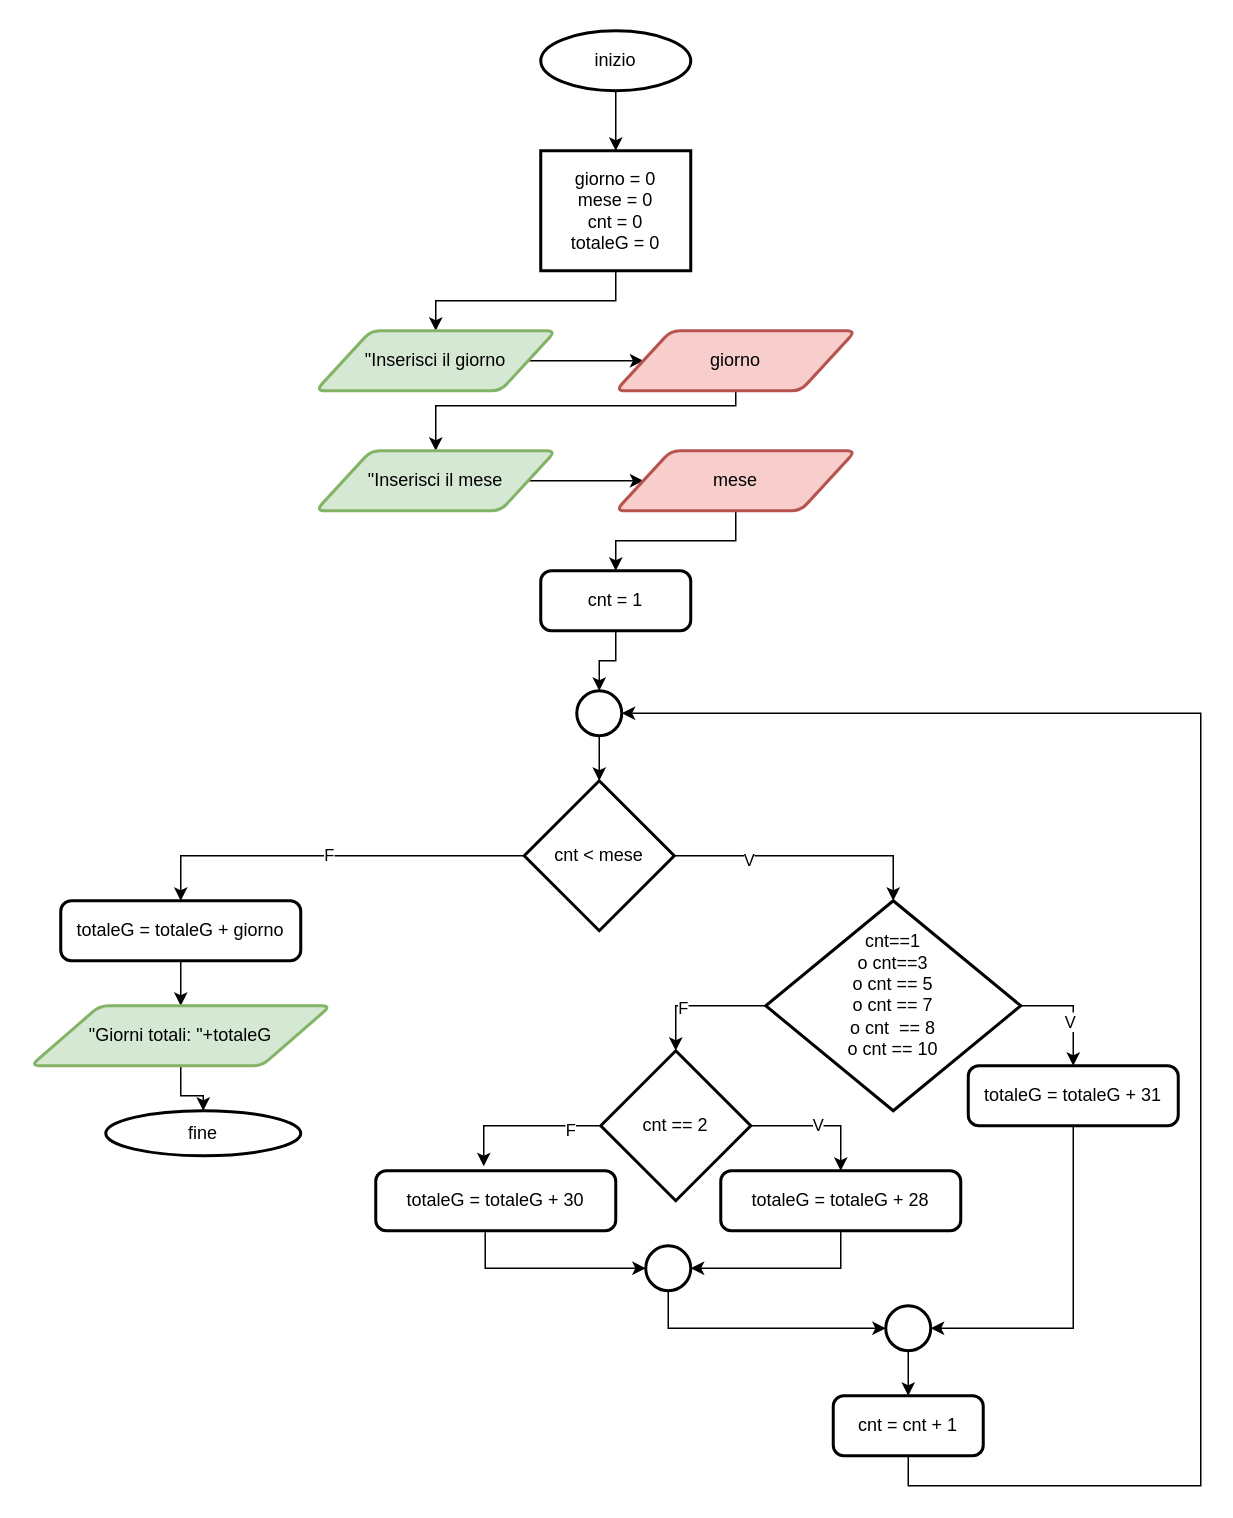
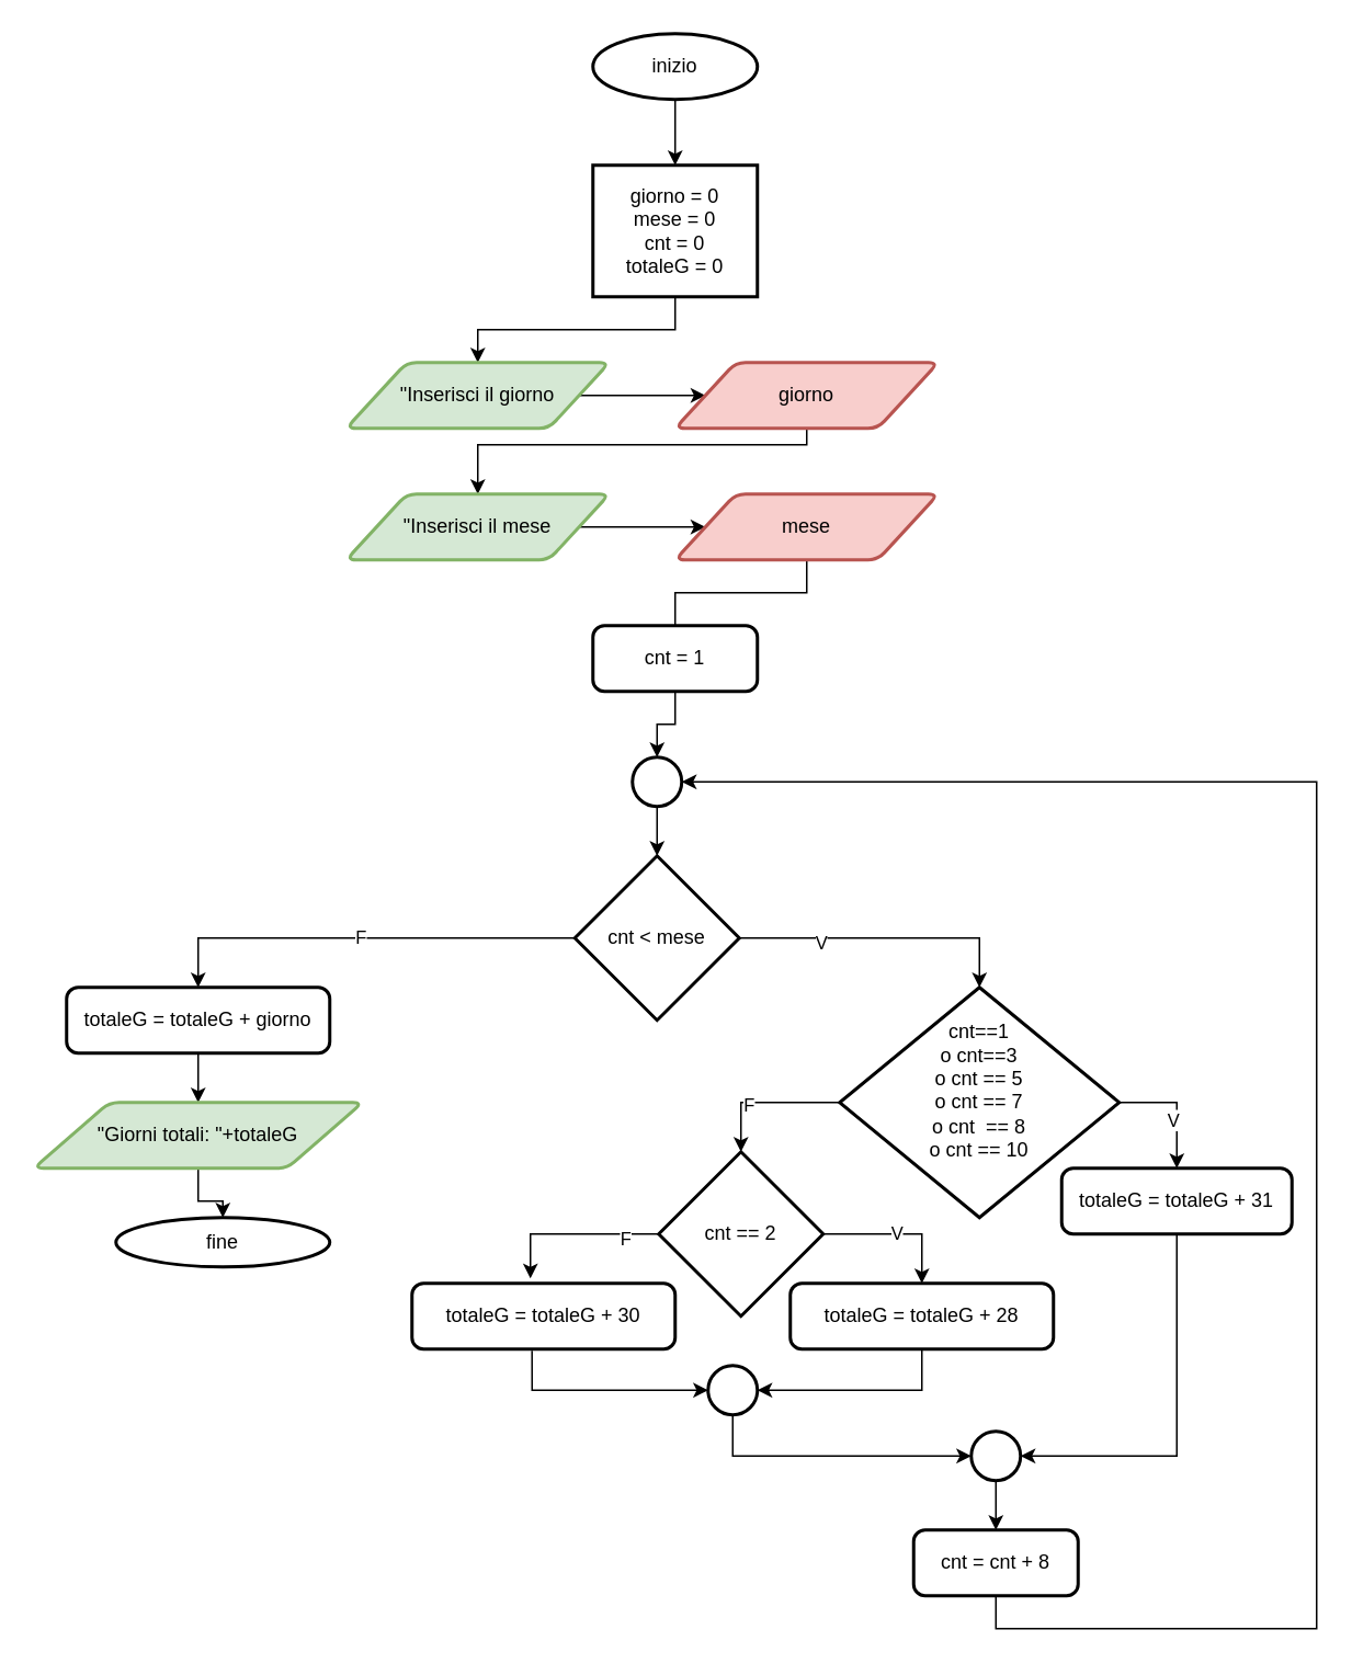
- <mxCell id="12" style="edgeStyle=orthogonalEdgeStyle;rounded=0;orthogonalLoop=1;jettySize=auto;html=1;entryX=0.5;entryY=0;entryDx=0;entryDy=0;" parent="1" source="13" target="15" edge="1"><mxGeometry relative="1" as="geometry" /></mxCell>
+ <mxCell id="12" style="edgeStyle=orthogonalEdgeStyle;rounded=0;orthogonalLoop=1;jettySize=auto;html=1;entryX=0.5;entryY=0;entryDx=0;entryDy=0;endArrow=none;" parent="1" source="13" target="15" edge="1"><mxGeometry relative="1" as="geometry" /></mxCell>
- <mxCell id="40" value="cnt = cnt + 1" style="rounded=1;whiteSpace=wrap;html=1;absoluteArcSize=1;arcSize=14;strokeWidth=2;" parent="1" vertex="1"><mxGeometry x="555" y="930" width="100" height="40" as="geometry" /></mxCell>
+ <mxCell id="40" value="cnt = cnt + 8" style="rounded=1;whiteSpace=wrap;html=1;absoluteArcSize=1;arcSize=14;strokeWidth=2;" parent="1" vertex="1"><mxGeometry x="555" y="930" width="100" height="40" as="geometry" /></mxCell>
